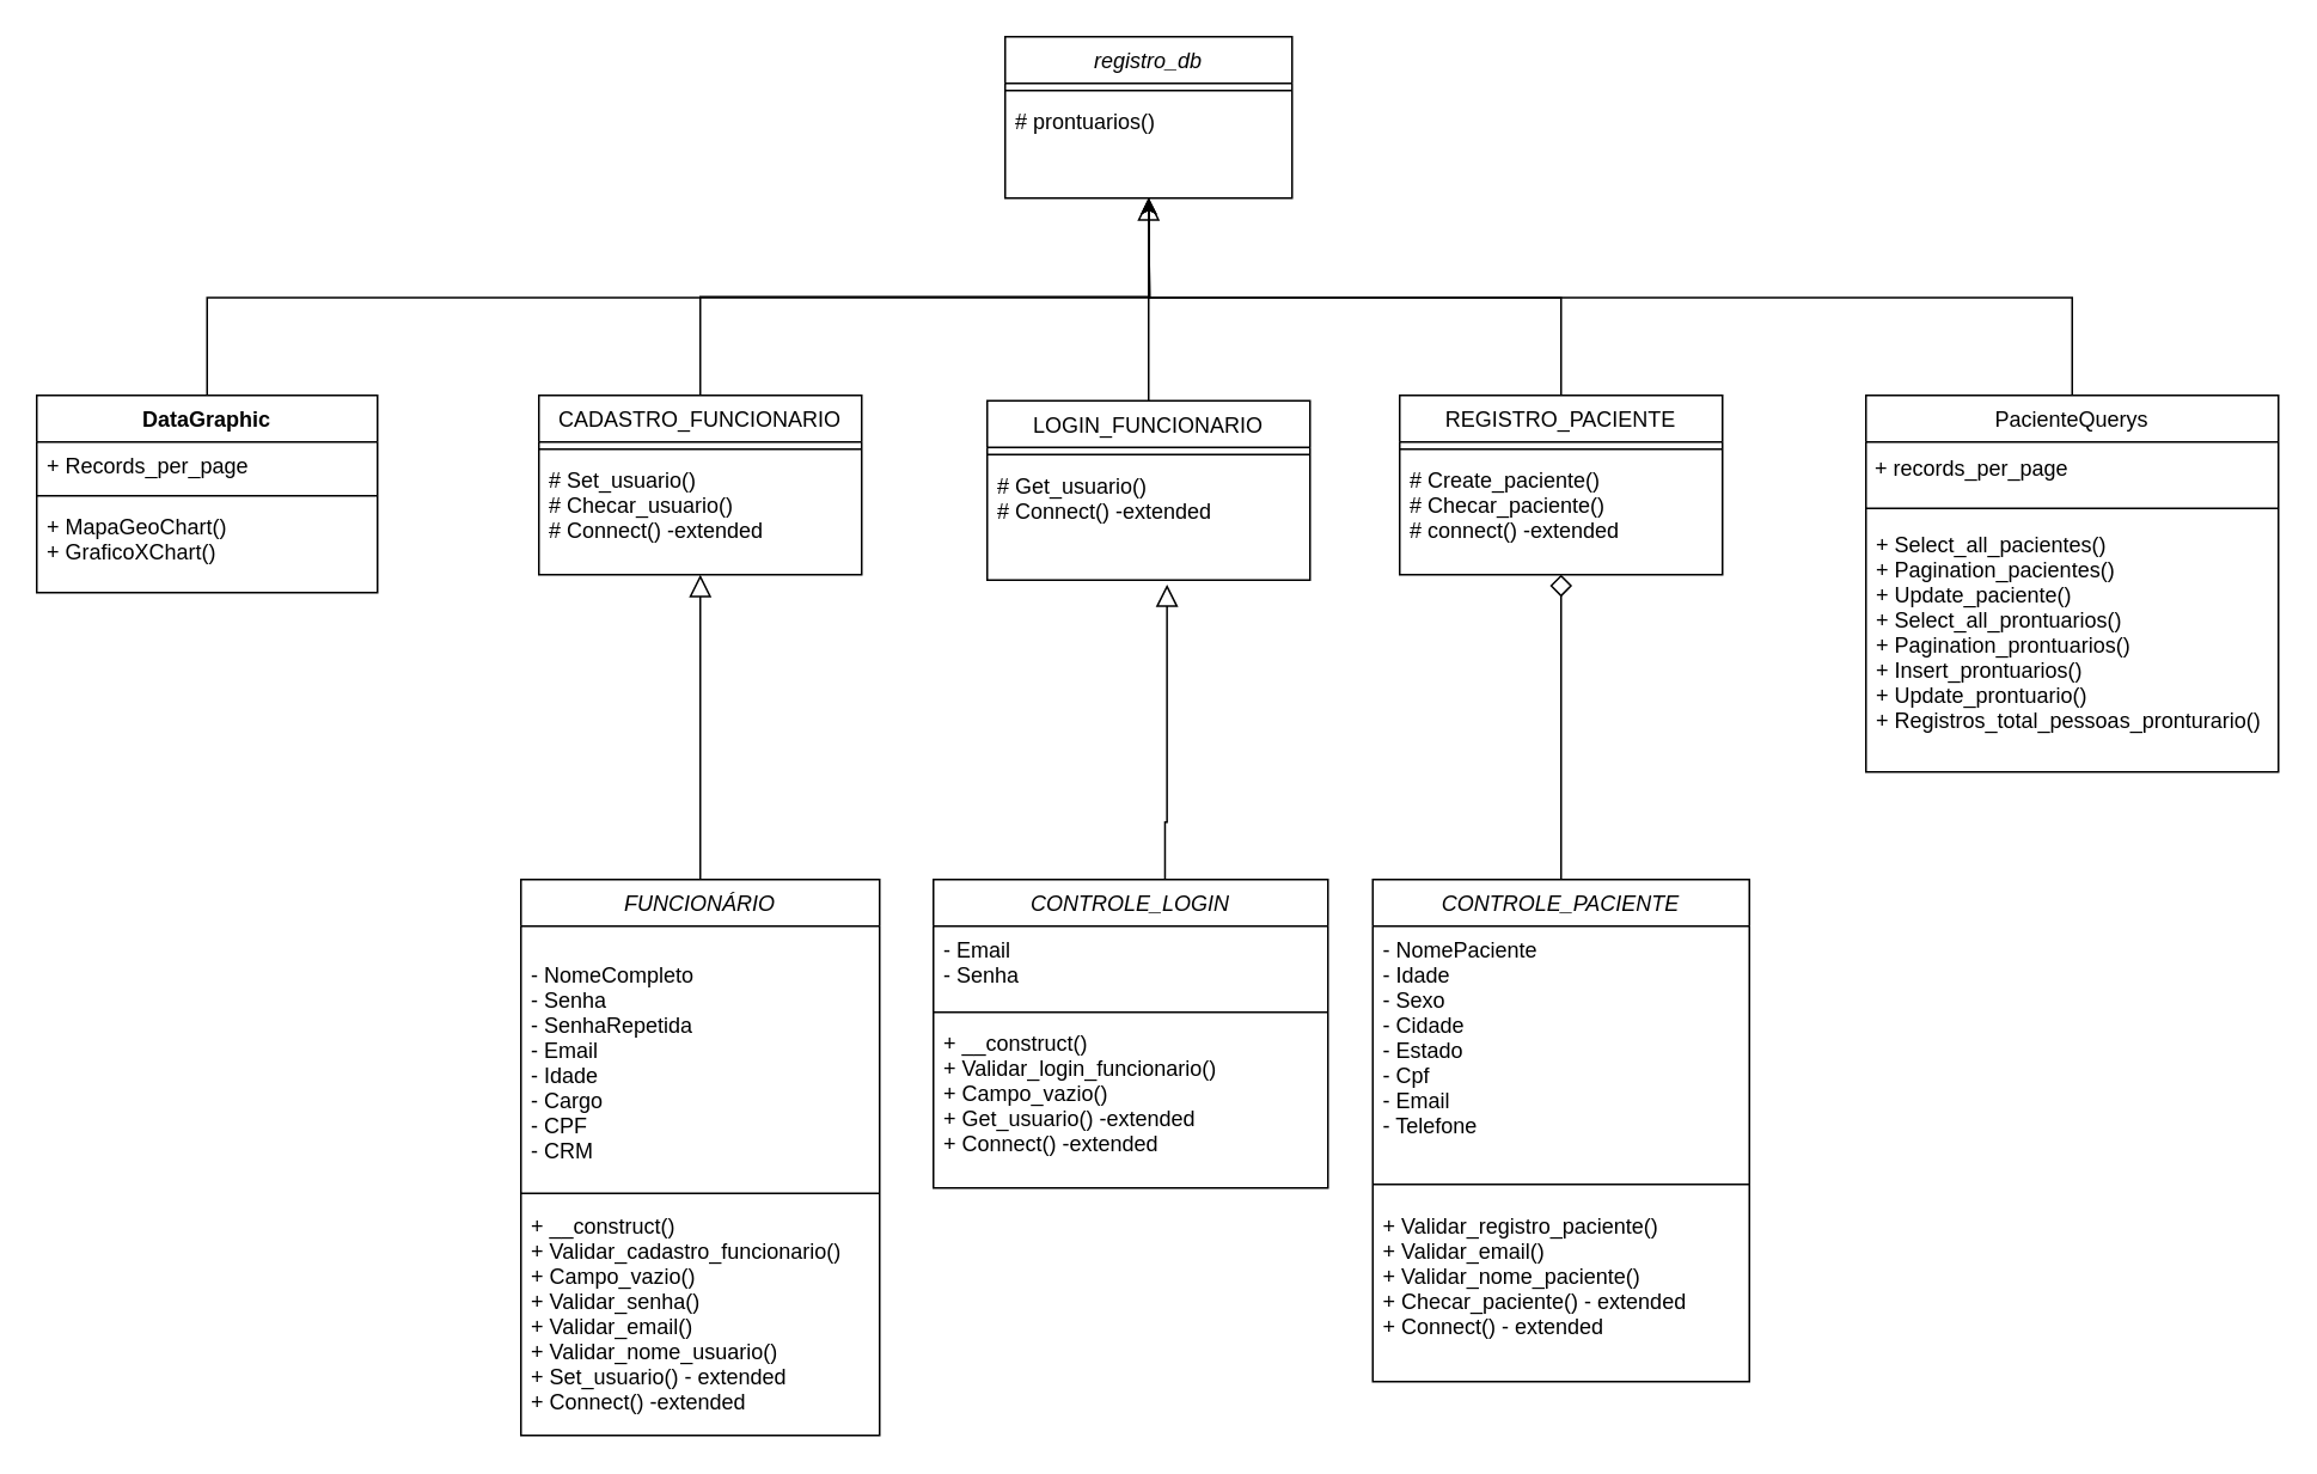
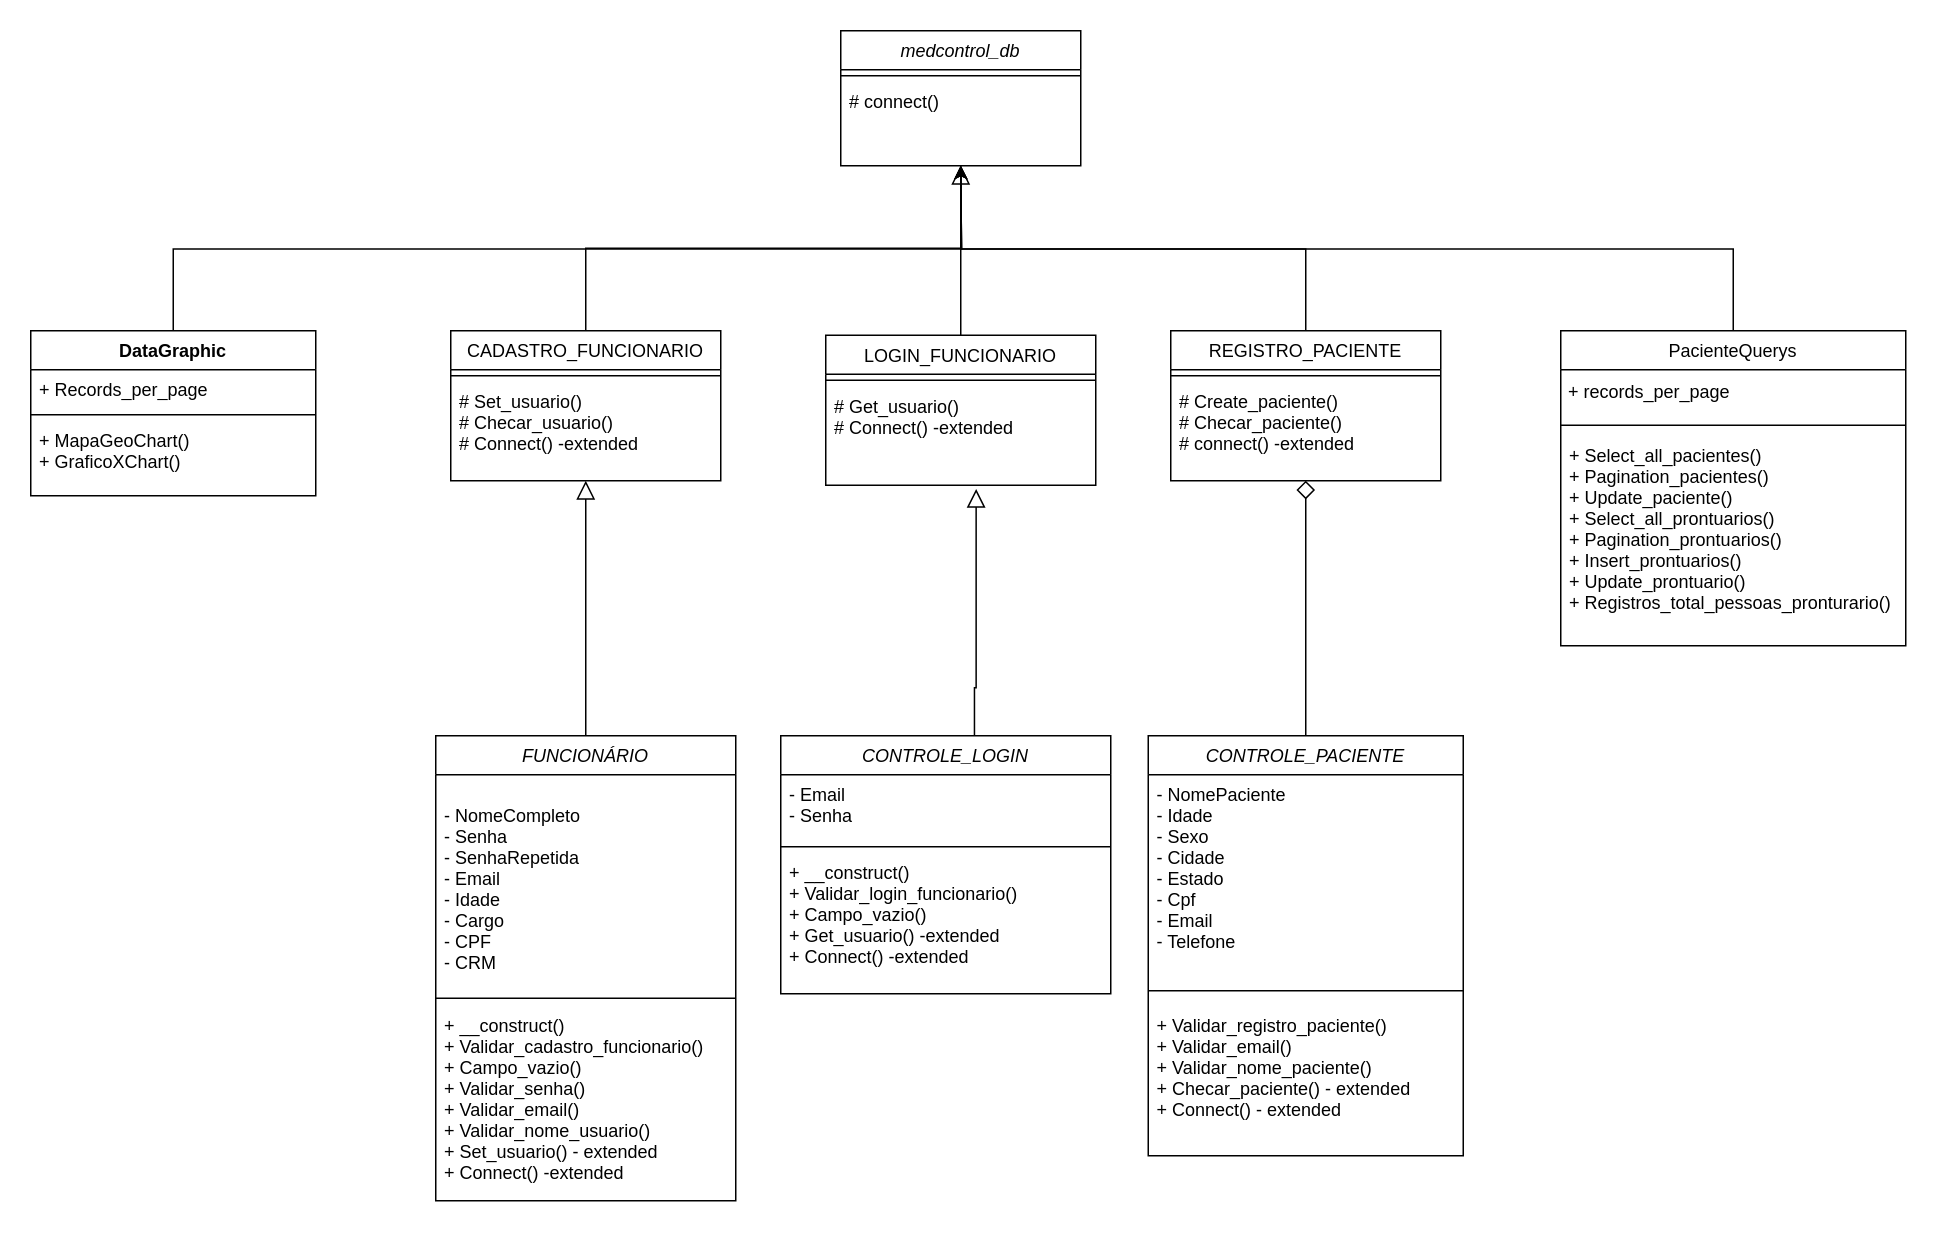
- <mxCell id="2" value="registro_db" style="swimlane;fontStyle=2;align=center;verticalAlign=top;childLayout=stackLayout;horizontal=1;startSize=26;horizontalStack=0;resizeParent=1;resizeLast=0;collapsible=1;marginBottom=0;rounded=0;shadow=0;strokeWidth=1;" parent="1" vertex="1"><mxGeometry x="560" y="20" width="160" height="90" as="geometry"><mxRectangle x="230" y="140" width="160" height="26" as="alternateBounds" /></mxGeometry></mxCell>
+ <mxCell id="2" value="medcontrol_db" style="swimlane;fontStyle=2;align=center;verticalAlign=top;childLayout=stackLayout;horizontal=1;startSize=26;horizontalStack=0;resizeParent=1;resizeLast=0;collapsible=1;marginBottom=0;rounded=0;shadow=0;strokeWidth=1;" parent="1" vertex="1"><mxGeometry x="560" y="20" width="160" height="90" as="geometry"><mxRectangle x="230" y="140" width="160" height="26" as="alternateBounds" /></mxGeometry></mxCell>
- <mxCell id="4" value="# prontuarios()" style="text;align=left;verticalAlign=top;spacingLeft=4;spacingRight=4;overflow=hidden;rotatable=0;points=[[0,0.5],[1,0.5]];portConstraint=eastwest;" parent="2" vertex="1"><mxGeometry y="34" width="160" height="28" as="geometry" /></mxCell>
+ <mxCell id="4" value="# connect()" style="text;align=left;verticalAlign=top;spacingLeft=4;spacingRight=4;overflow=hidden;rotatable=0;points=[[0,0.5],[1,0.5]];portConstraint=eastwest;" parent="2" vertex="1"><mxGeometry y="34" width="160" height="28" as="geometry" /></mxCell>
